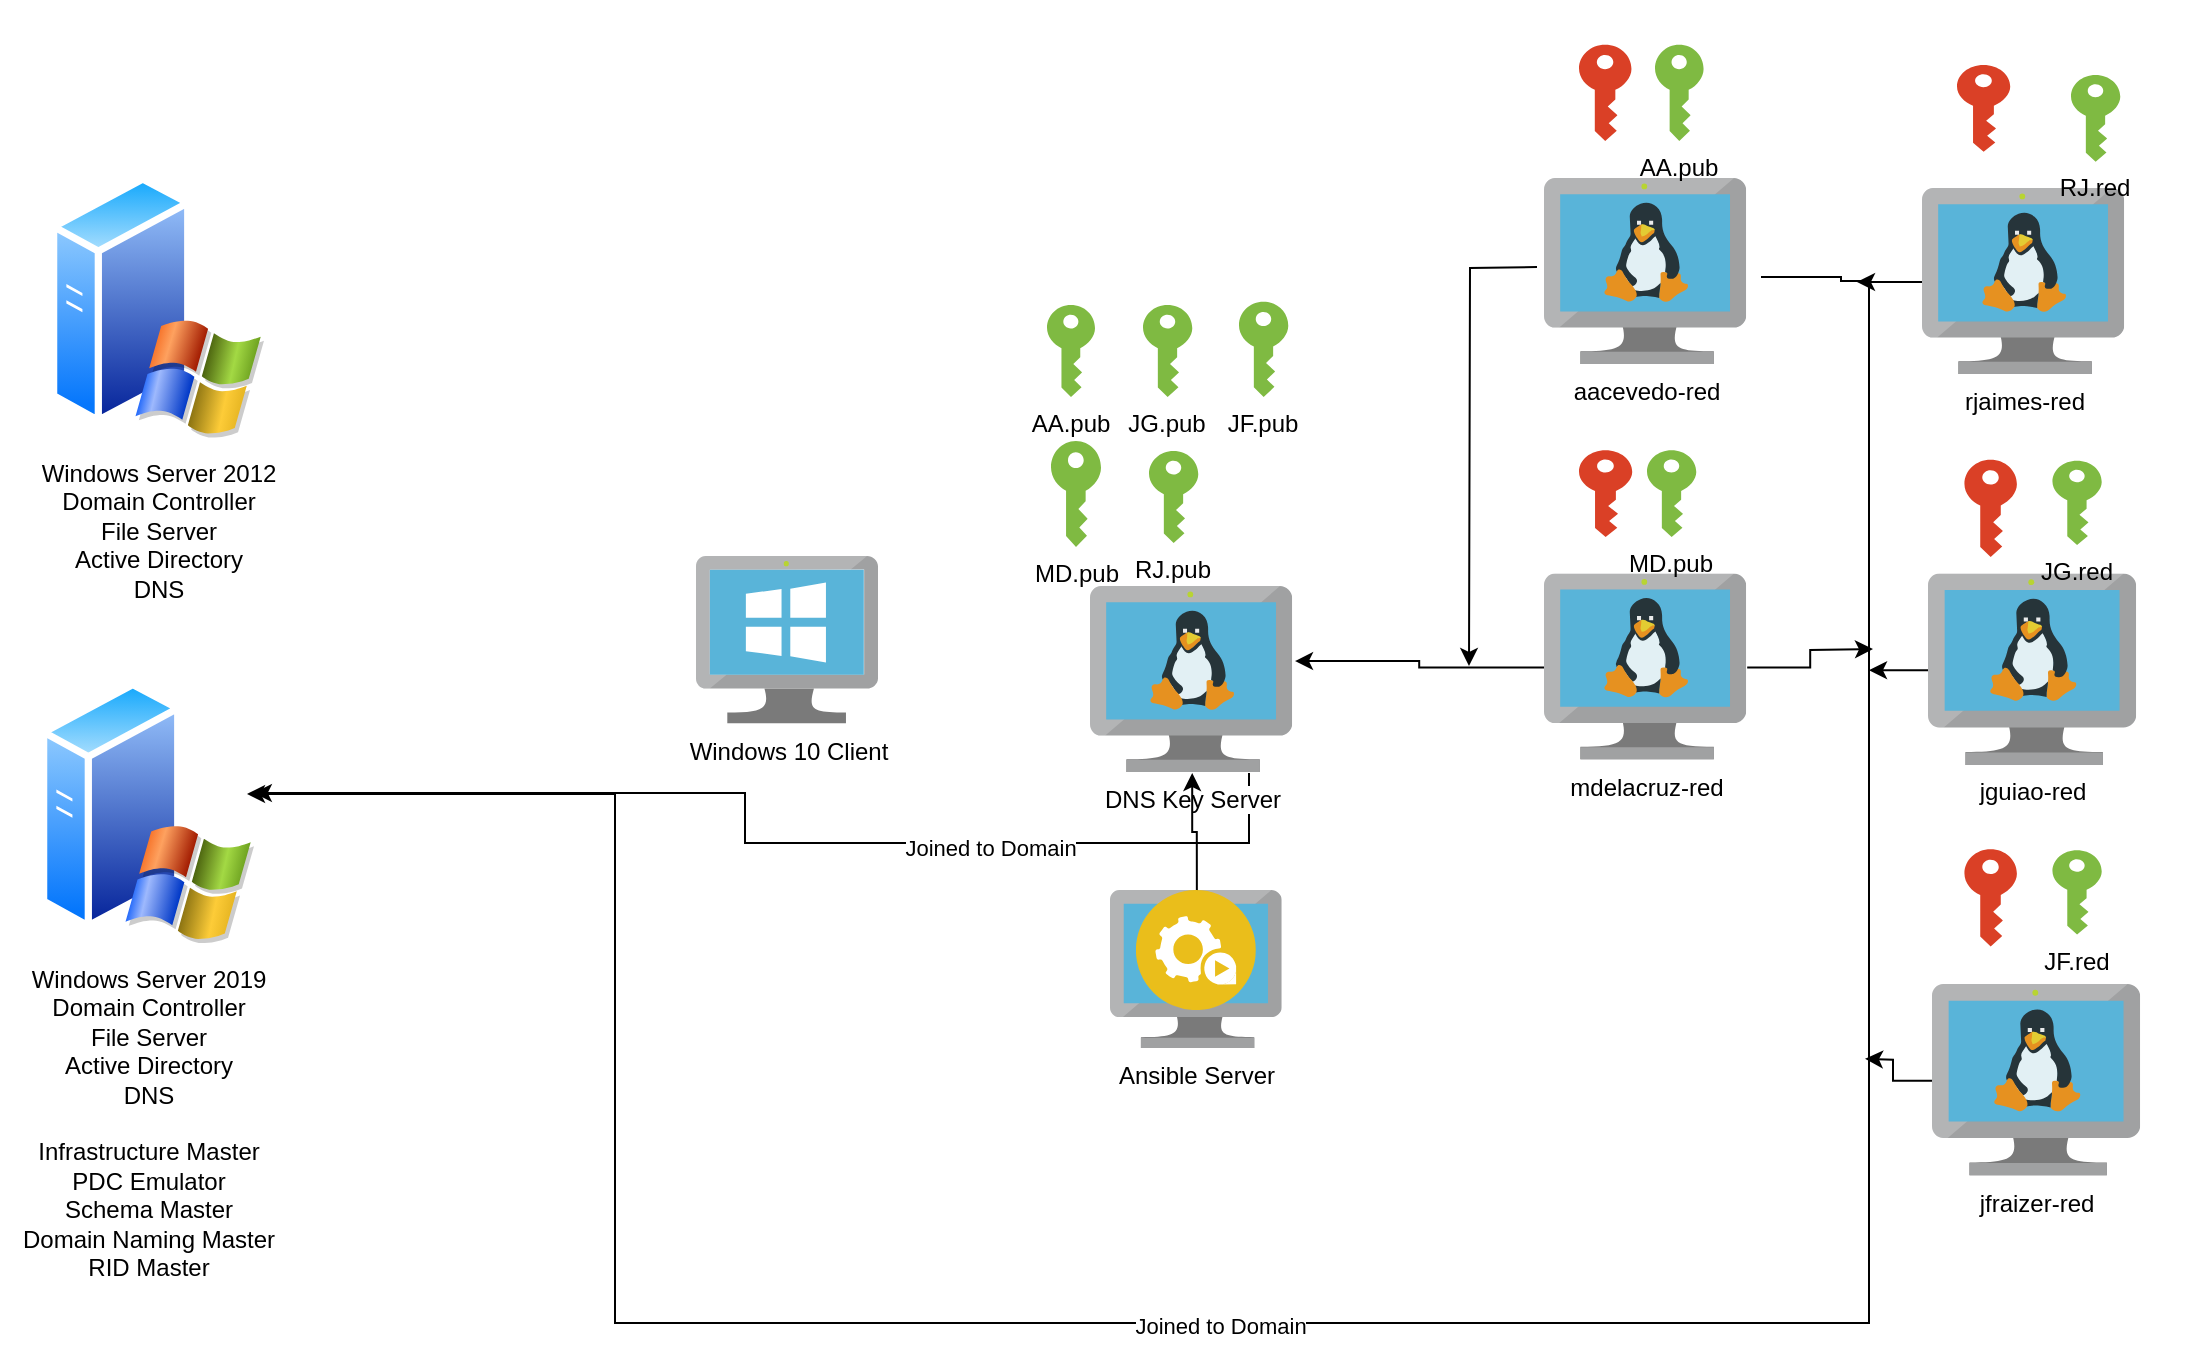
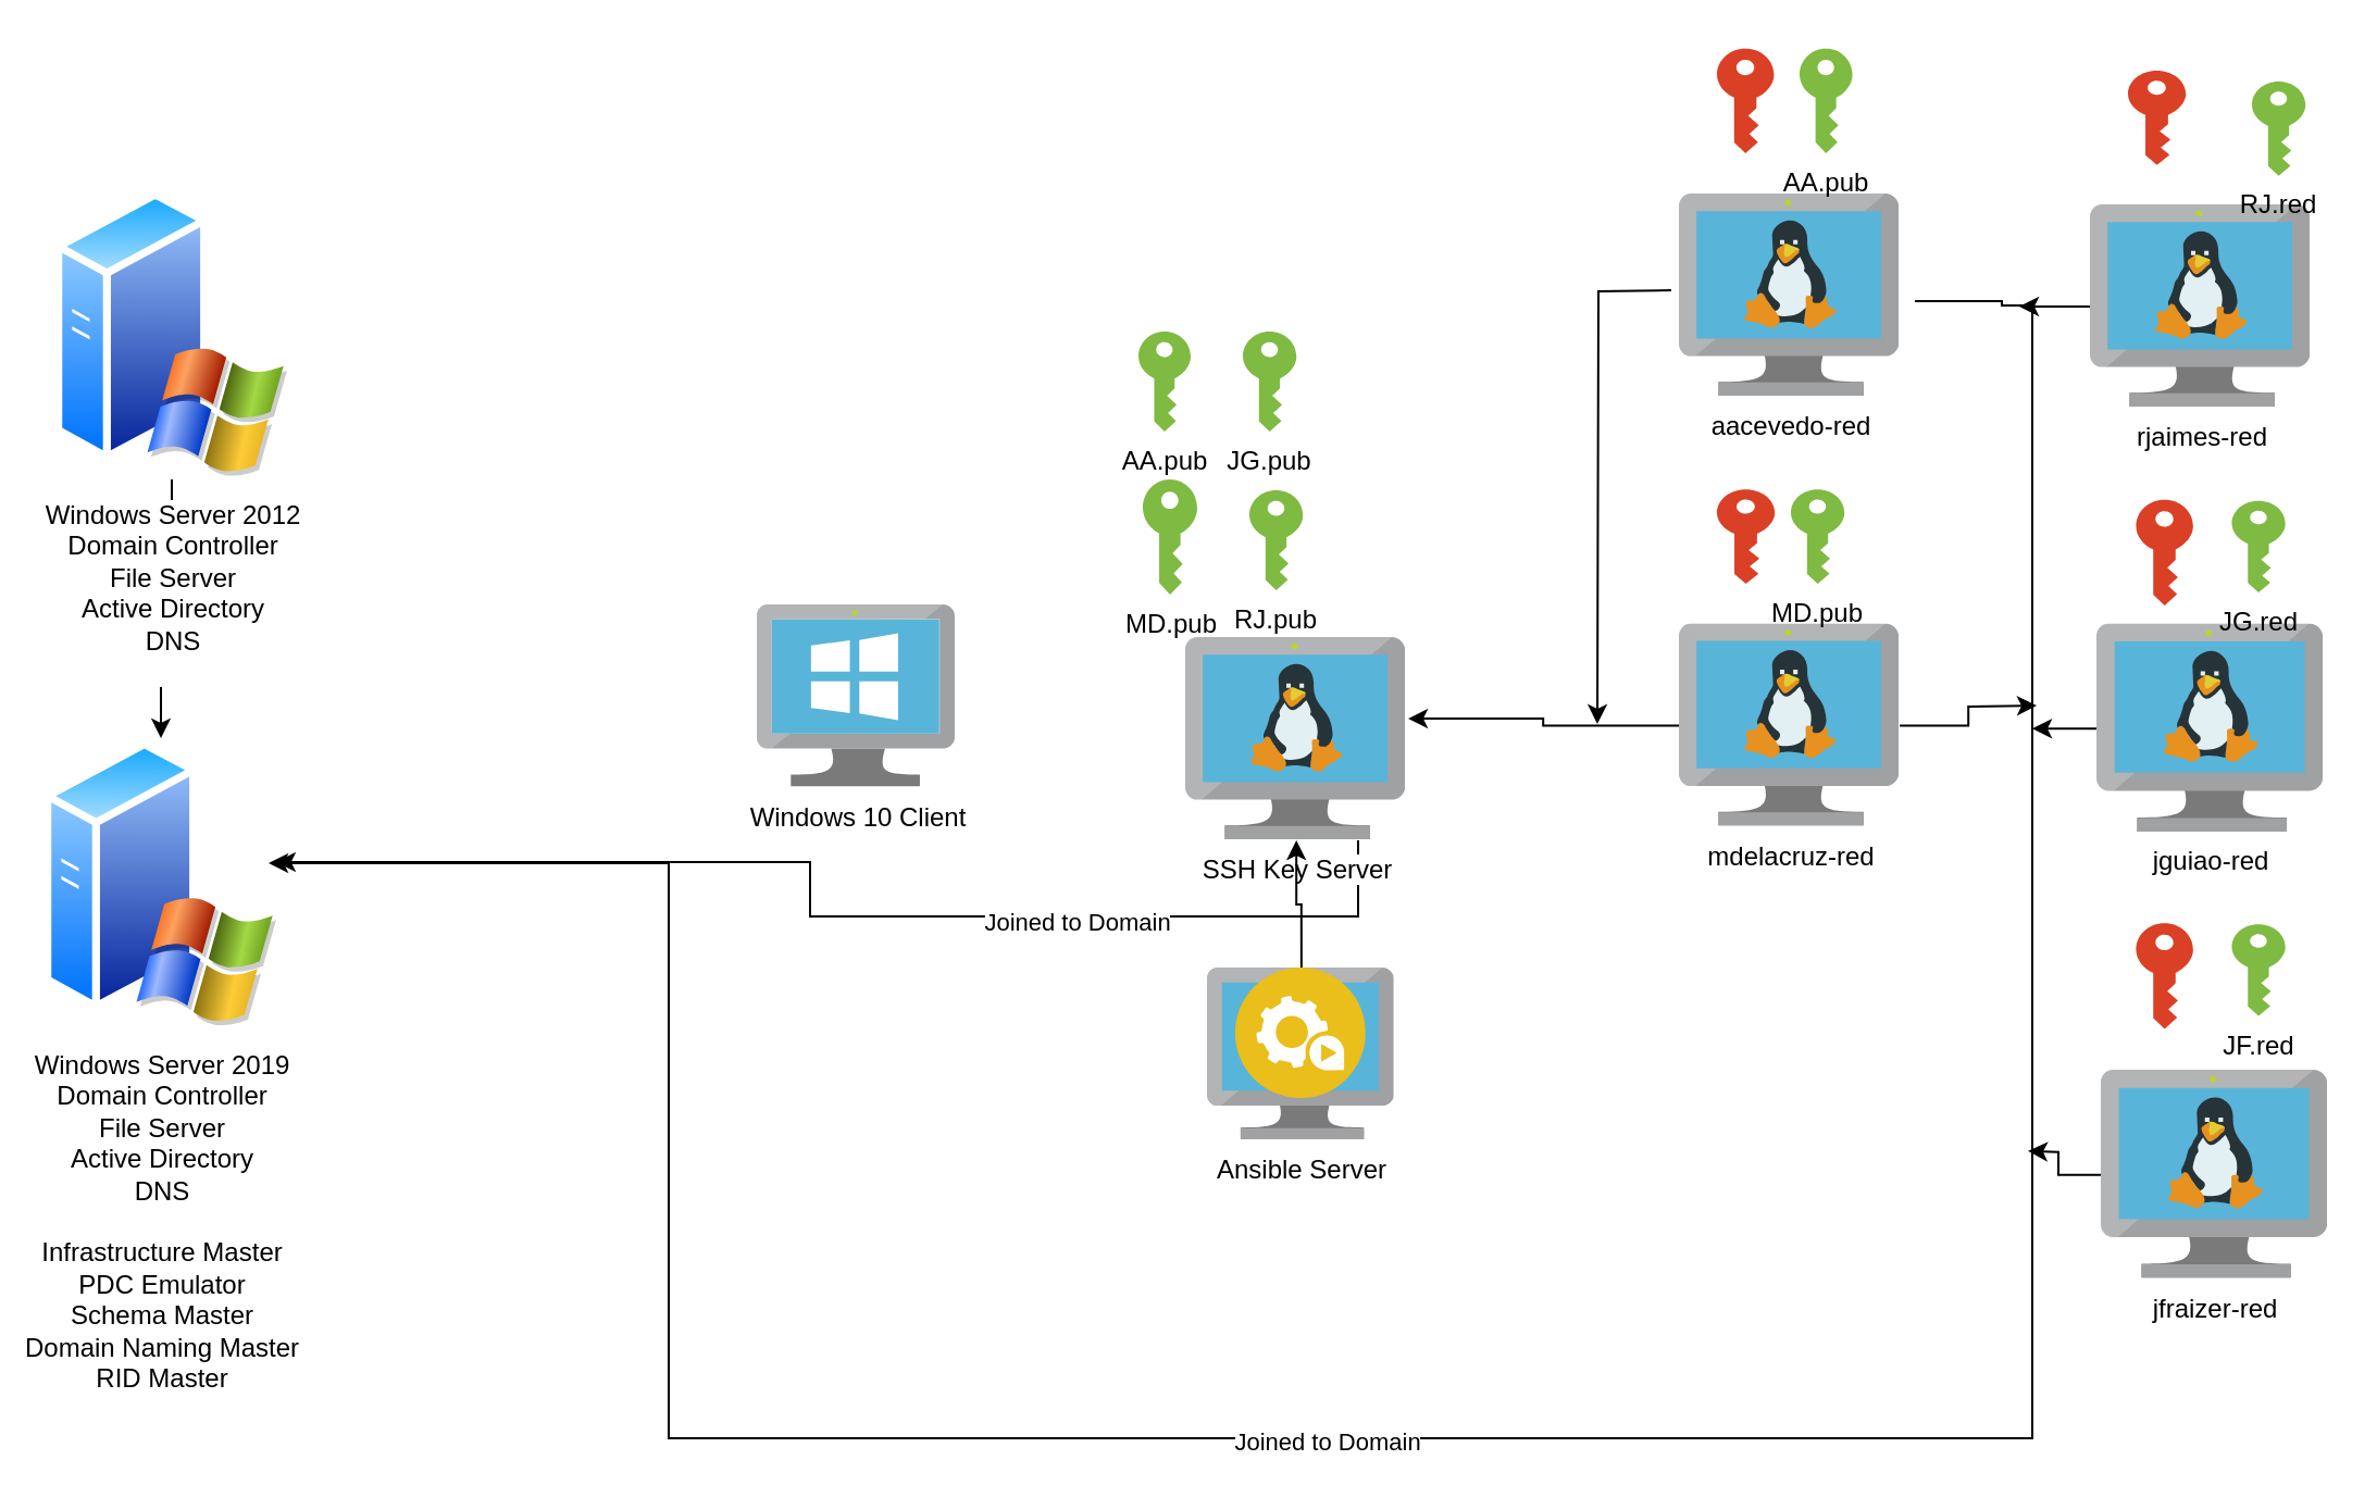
- <mxCell id="40" value="JF.pub" style="sketch=0;pointerEvents=1;shadow=0;dashed=0;html=1;strokeColor=none;labelPosition=center;verticalLabelPosition=bottom;verticalAlign=top;outlineConnect=0;align=center;shape=mxgraph.office.security.key_permissions;fillColor=#7FBA42;container=0;" vertex="1" parent="1"><mxGeometry x="619" y="150.41" width="24.64" height="47.59" as="geometry" /></mxCell>
+ <mxCell id="2" style="edgeStyle=orthogonalEdgeStyle;rounded=0;orthogonalLoop=1;jettySize=auto;html=1;" edge="1" parent="1" source="3" target="4"><mxGeometry relative="1" as="geometry" /></mxCell>
- <mxCell id="8" value="DNS Key Server" style="image;sketch=0;aspect=fixed;html=1;points=[];align=center;fontSize=12;image=img/lib/mscae/VM_Linux.svg;" vertex="1" parent="1"><mxGeometry x="545" y="293" width="101.09" height="93" as="geometry" /></mxCell>
+ <mxCell id="8" value="SSH Key Server" style="image;sketch=0;aspect=fixed;html=1;points=[];align=center;fontSize=12;image=img/lib/mscae/VM_Linux.svg;" vertex="1" parent="1"><mxGeometry x="545" y="293" width="101.09" height="93" as="geometry" /></mxCell>
